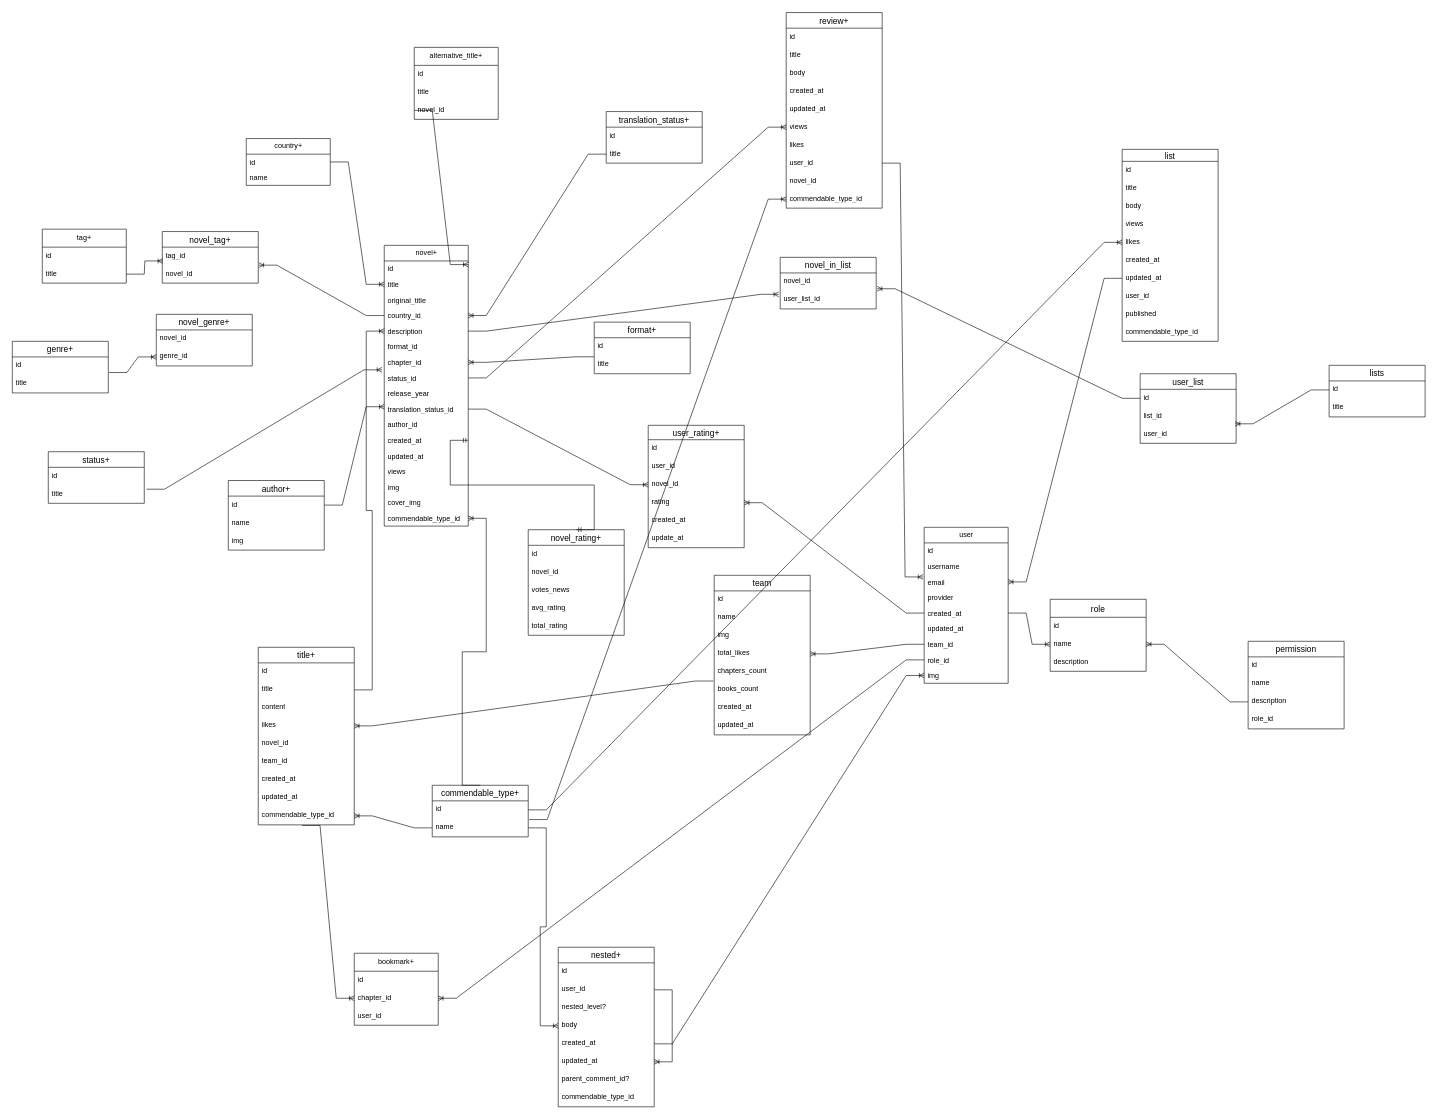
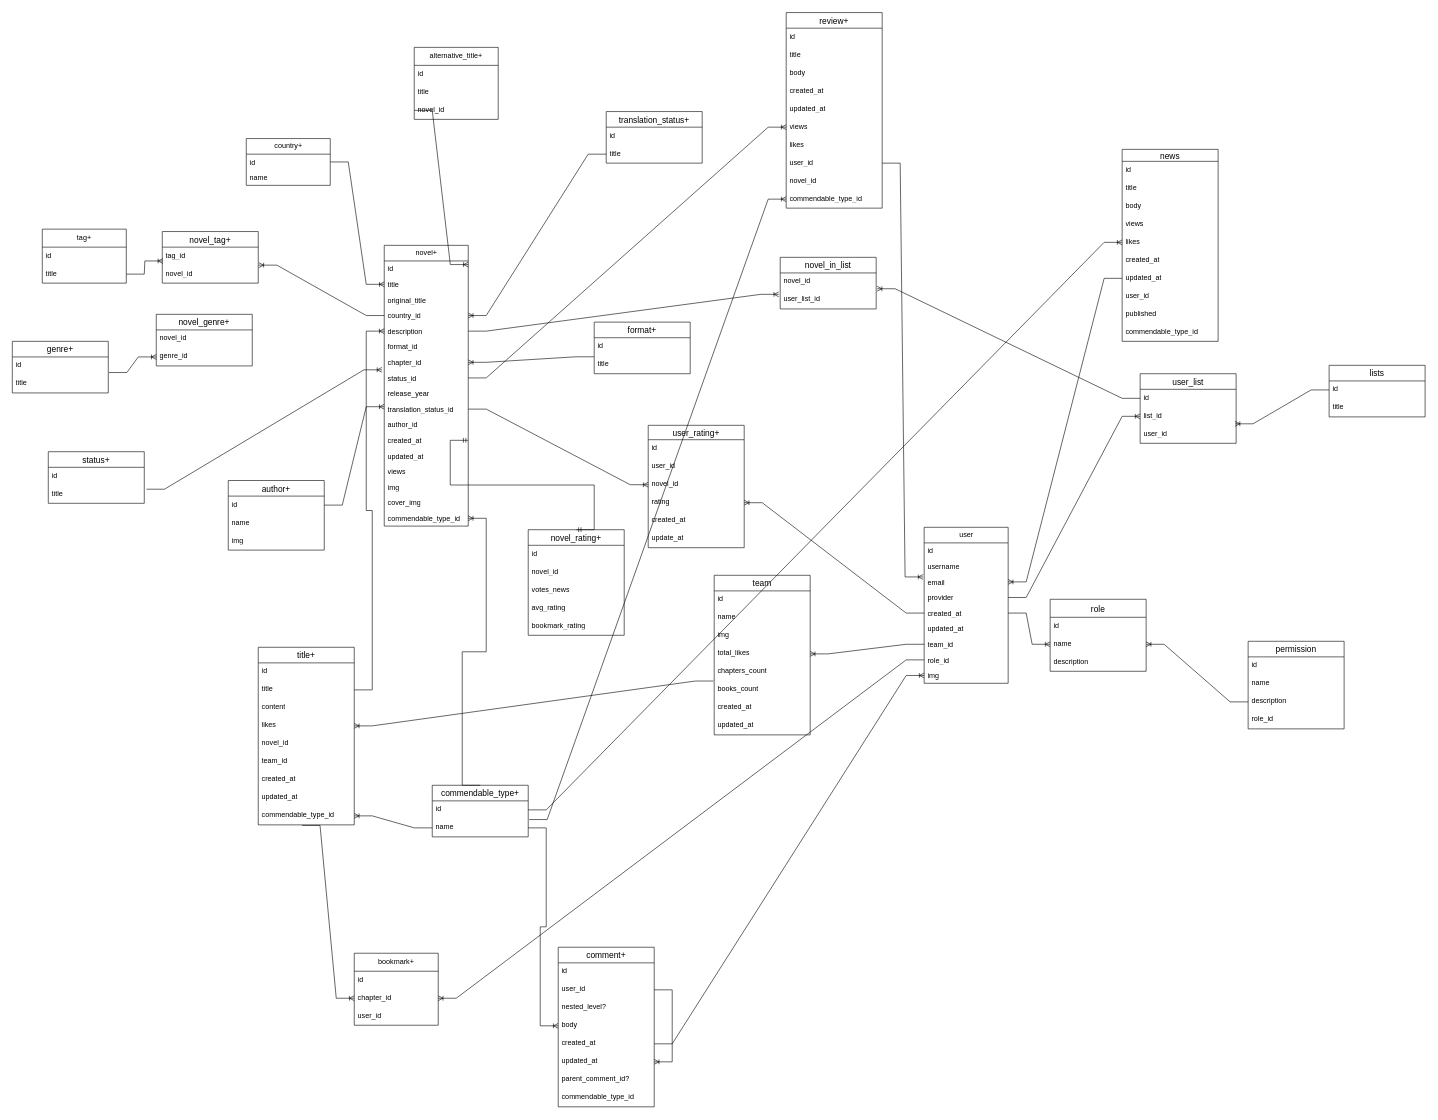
- <mxCell id="126" value="list" style="swimlane;fontStyle=0;childLayout=stackLayout;horizontal=1;startSize=20;horizontalStack=0;resizeParent=1;resizeParentMax=0;resizeLast=0;collapsible=1;marginBottom=0;align=center;fontSize=14;" parent="1" vertex="1"><mxGeometry x="1870" y="248" width="160" height="320" as="geometry" /></mxCell>
+ <mxCell id="126" value="news" style="swimlane;fontStyle=0;childLayout=stackLayout;horizontal=1;startSize=20;horizontalStack=0;resizeParent=1;resizeParentMax=0;resizeLast=0;collapsible=1;marginBottom=0;align=center;fontSize=14;" parent="1" vertex="1"><mxGeometry x="1870" y="248" width="160" height="320" as="geometry" /></mxCell>
+ <mxCell id="160" value="" style="edgeStyle=entityRelationEdgeStyle;fontSize=12;html=1;endArrow=ERoneToMany;rounded=0;exitX=1;exitY=0.5;exitDx=0;exitDy=0;entryX=0;entryY=0.5;entryDx=0;entryDy=0;" parent="1" source="6" target="158" edge="1"><mxGeometry width="100" height="100" relative="1" as="geometry"><mxPoint x="1800" y="888" as="sourcePoint" /><mxPoint x="1900" y="788" as="targetPoint" /></mxGeometry></mxCell>
- <mxCell id="63" value="total_rating" style="text;strokeColor=none;fillColor=none;spacingLeft=4;spacingRight=4;overflow=hidden;rotatable=0;points=[[0,0.5],[1,0.5]];portConstraint=eastwest;fontSize=12;whiteSpace=wrap;html=1;" vertex="1" parent="58"><mxGeometry y="146" width="160" height="30" as="geometry" /></mxCell>
+ <mxCell id="63" value="bookmark_rating" style="text;strokeColor=none;fillColor=none;spacingLeft=4;spacingRight=4;overflow=hidden;rotatable=0;points=[[0,0.5],[1,0.5]];portConstraint=eastwest;fontSize=12;whiteSpace=wrap;html=1;" vertex="1" parent="58"><mxGeometry y="146" width="160" height="30" as="geometry" /></mxCell>
- <mxCell id="92" value="nested+" style="swimlane;fontStyle=0;childLayout=stackLayout;horizontal=1;startSize=26;horizontalStack=0;resizeParent=1;resizeParentMax=0;resizeLast=0;collapsible=1;marginBottom=0;align=center;fontSize=14;" parent="1" vertex="1"><mxGeometry x="930" y="1578" width="160" height="266" as="geometry" /></mxCell>
+ <mxCell id="92" value="comment+" style="swimlane;fontStyle=0;childLayout=stackLayout;horizontal=1;startSize=26;horizontalStack=0;resizeParent=1;resizeParentMax=0;resizeLast=0;collapsible=1;marginBottom=0;align=center;fontSize=14;" parent="1" vertex="1"><mxGeometry x="930" y="1578" width="160" height="266" as="geometry" /></mxCell>
